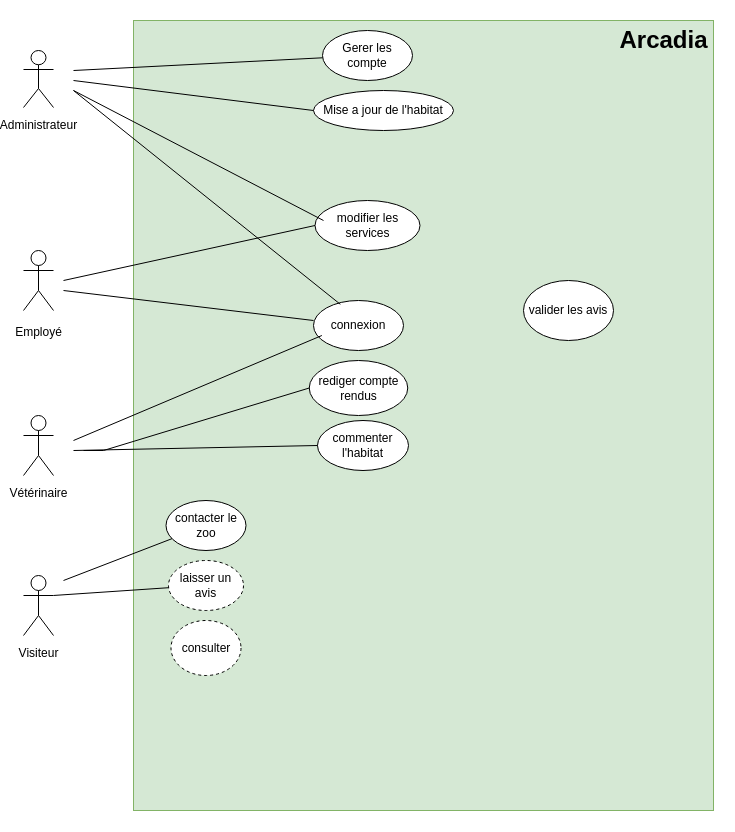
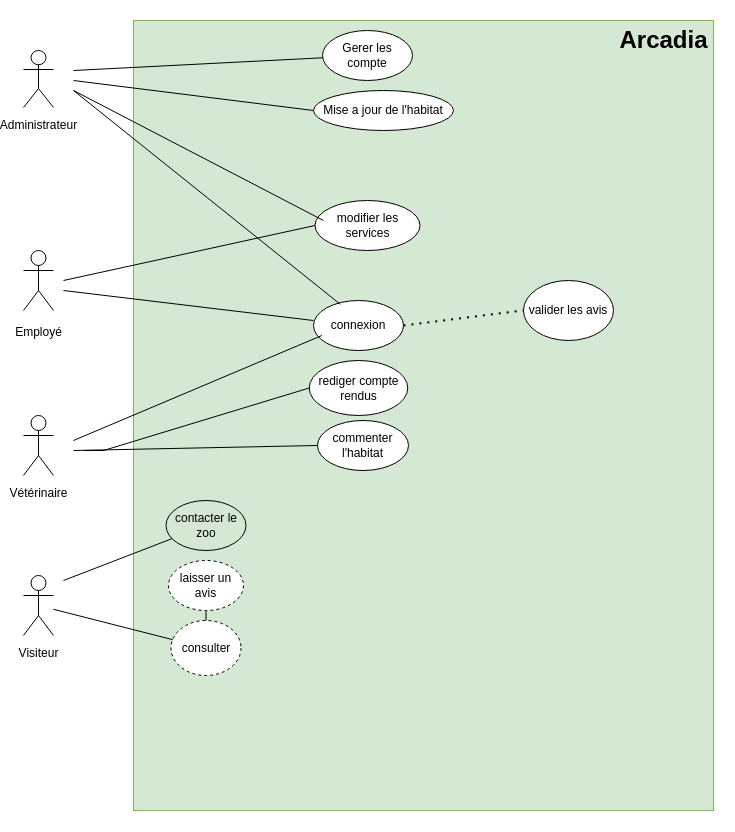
+ <mxCell id="21" value="" style="endArrow=none;dashed=1;html=1;dashPattern=1 3;strokeWidth=2;rounded=0;entryX=0;entryY=0.5;entryDx=0;entryDy=0;exitX=1;exitY=0.5;exitDx=0;exitDy=0;" edge="1" parent="1" source="16" target="20"><mxGeometry width="50" height="50" relative="1" as="geometry"><mxPoint x="340" y="510" as="sourcePoint" /><mxPoint x="390" y="460" as="targetPoint" /></mxGeometry></mxCell>
- <mxCell id="12" value="contacter le zoo" style="ellipse;whiteSpace=wrap;html=1;" vertex="1" parent="1"><mxGeometry x="162.5" y="500" width="80" height="50" as="geometry" /></mxCell>
+ <mxCell id="12" value="contacter le zoo" style="ellipse;whiteSpace=wrap;html=1;fillColor=#d5e8d4;" vertex="1" parent="1"><mxGeometry x="162.5" y="500" width="80" height="50" as="geometry" /></mxCell>
- <mxCell id="11" value="" style="endArrow=none;html=1;rounded=0;entryX=1;entryY=0.333;entryDx=0;entryDy=0;entryPerimeter=0;" edge="1" parent="1" source="10" target="8"><mxGeometry width="50" height="50" relative="1" as="geometry"><mxPoint x="340" y="410" as="sourcePoint" /><mxPoint x="390" y="360" as="targetPoint" /></mxGeometry></mxCell>
+ <mxCell id="11" value="" style="endArrow=none;html=1;rounded=0;" edge="1" parent="1" source="10" target="4"><mxGeometry width="50" height="50" relative="1" as="geometry"><mxPoint x="340" y="410" as="sourcePoint" /><mxPoint x="390" y="360" as="targetPoint" /></mxGeometry></mxCell>
+ <mxCell id="9" value="" style="endArrow=none;html=1;rounded=0;" edge="1" parent="1" source="4" target="8"><mxGeometry width="50" height="50" relative="1" as="geometry"><mxPoint x="340" y="410" as="sourcePoint" /><mxPoint x="390" y="360" as="targetPoint" /><Array as="points" /></mxGeometry></mxCell>
